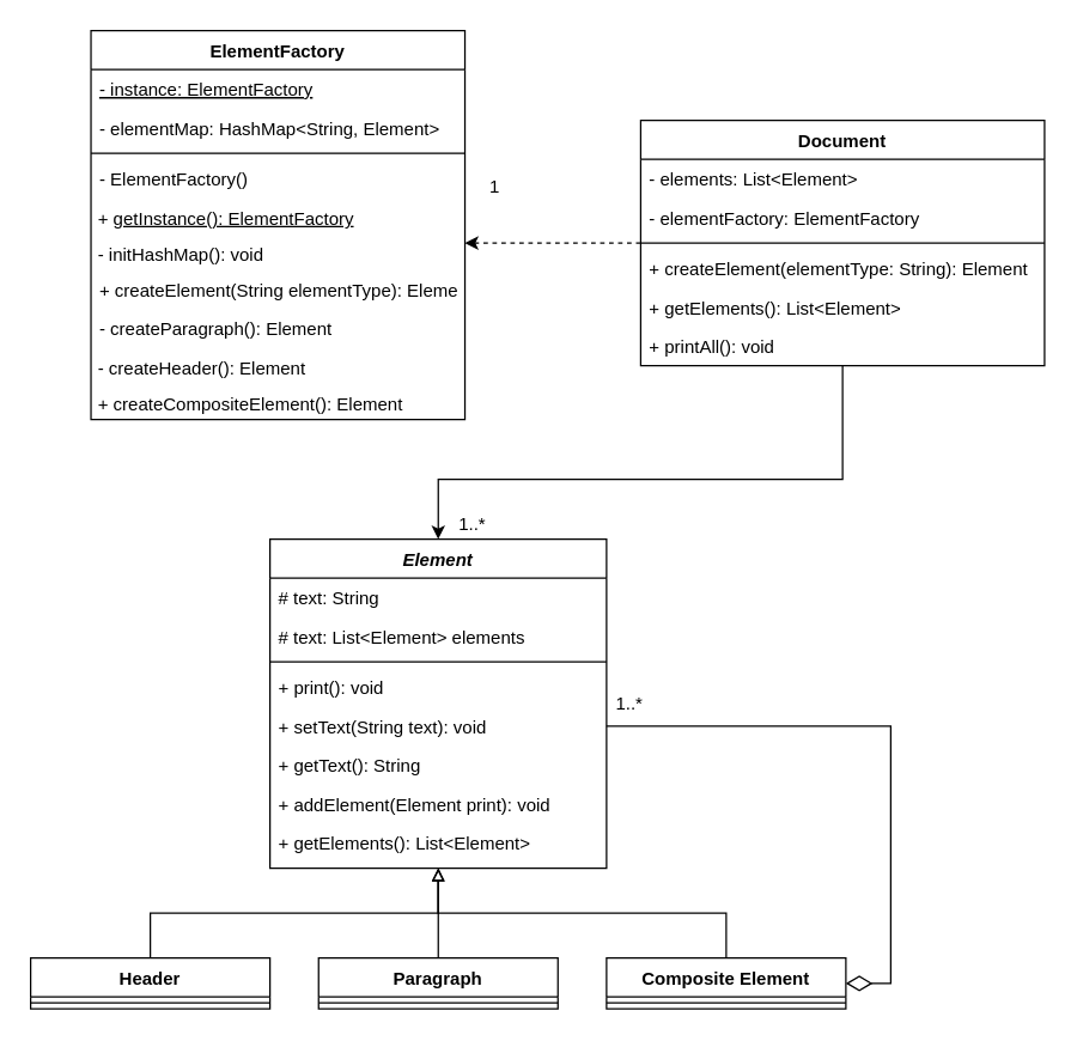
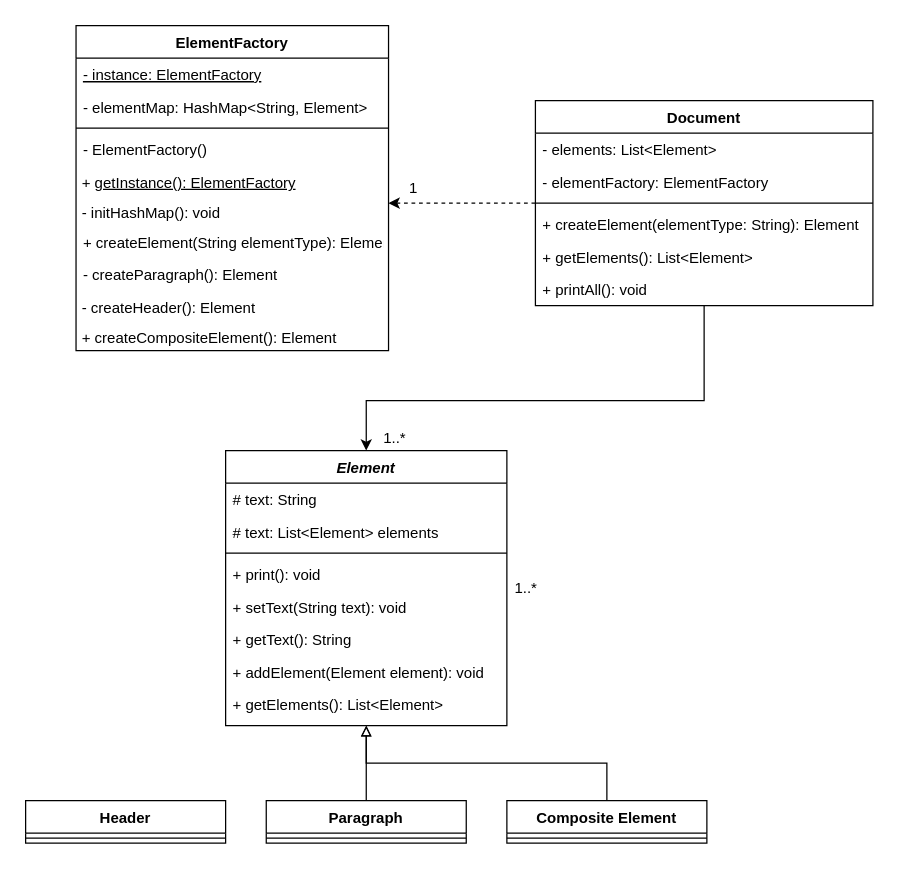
- <mxCell id="38" value="1" style="text;html=1;align=center;verticalAlign=middle;resizable=0;points=[];autosize=1;" vertex="1" parent="1"><mxGeometry x="320.33" y="115" width="20" height="20" as="geometry" /></mxCell>
+ <mxCell id="38" value="1" style="text;html=1;align=center;verticalAlign=middle;resizable=0;points=[];autosize=1;" vertex="1" parent="1"><mxGeometry x="320.33" y="140" width="20" height="20" as="geometry" /></mxCell>
- <mxCell id="42" style="edgeStyle=orthogonalEdgeStyle;rounded=0;orthogonalLoop=1;jettySize=auto;html=1;startArrow=diamondThin;startFill=0;endArrow=none;endFill=0;endSize=15;startSize=15;exitX=1;exitY=0.5;exitDx=0;exitDy=0;" edge="1" parent="1" source="12" target="34"><mxGeometry relative="1" as="geometry" /></mxCell>
- <mxCell id="36" value="+ addElement(Element print): void" style="text;strokeColor=none;fillColor=none;align=left;verticalAlign=top;spacingLeft=4;spacingRight=4;overflow=hidden;rotatable=0;points=[[0,0.5],[1,0.5]];portConstraint=eastwest;" vertex="1" parent="29"><mxGeometry y="164" width="225" height="26" as="geometry" /></mxCell>
+ <mxCell id="36" value="+ addElement(Element element): void" style="text;strokeColor=none;fillColor=none;align=left;verticalAlign=top;spacingLeft=4;spacingRight=4;overflow=hidden;rotatable=0;points=[[0,0.5],[1,0.5]];portConstraint=eastwest;" vertex="1" parent="29"><mxGeometry y="164" width="225" height="26" as="geometry" /></mxCell>
- <mxCell id="28" style="edgeStyle=orthogonalEdgeStyle;rounded=0;orthogonalLoop=1;jettySize=auto;html=1;entryX=0.5;entryY=0;entryDx=0;entryDy=0;startArrow=block;startFill=0;endArrow=none;endFill=0;" edge="1" parent="1" source="29" target="10"><mxGeometry relative="1" as="geometry" /></mxCell>
